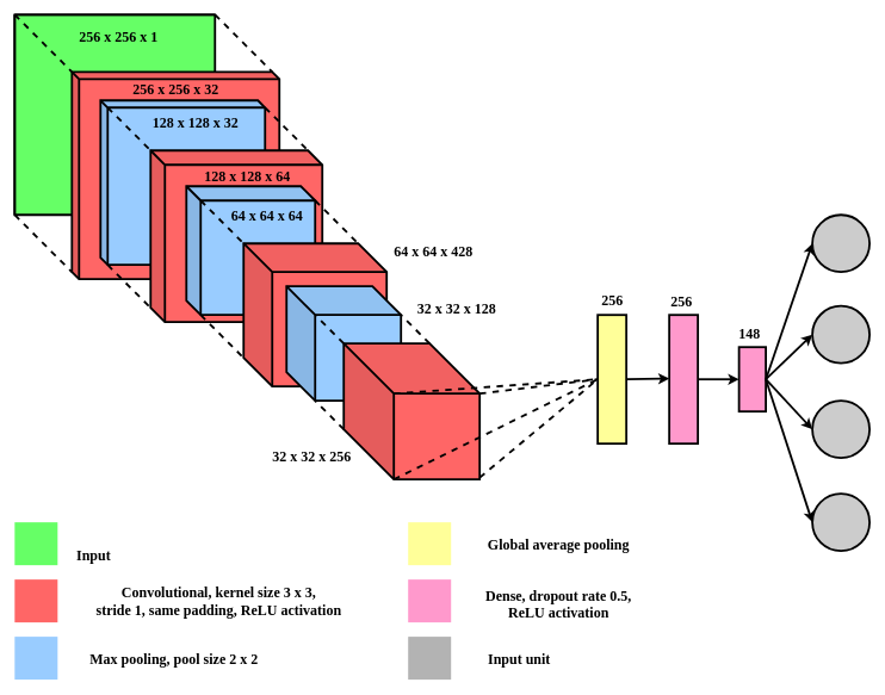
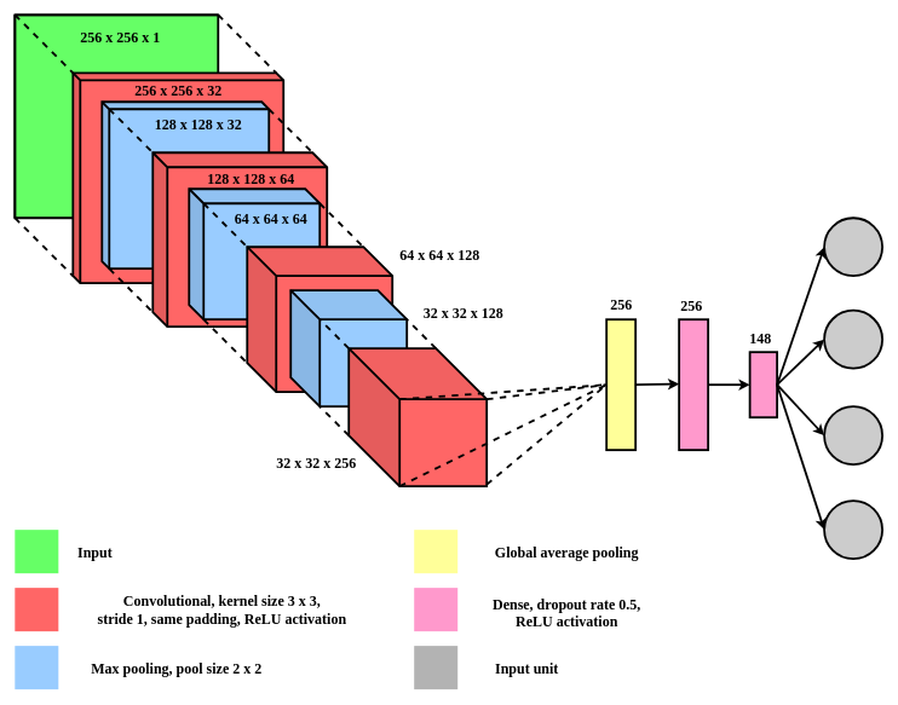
- <mxCell id="40" value="&lt;font face=&quot;Tahoma&quot;&gt;&lt;span style=&quot;font-size: 20px&quot;&gt;&lt;b&gt;64 x 64 x 428&lt;/b&gt;&lt;/span&gt;&lt;/font&gt;" style="text;html=1;align=center;verticalAlign=middle;resizable=0;points=[];autosize=1;" parent="1" vertex="1"><mxGeometry x="530" y="340" width="150" height="20" as="geometry" /></mxCell>
+ <mxCell id="40" value="&lt;font face=&quot;Tahoma&quot;&gt;&lt;span style=&quot;font-size: 20px&quot;&gt;&lt;b&gt;64 x 64 x 128&lt;/b&gt;&lt;/span&gt;&lt;/font&gt;" style="text;html=1;align=center;verticalAlign=middle;resizable=0;points=[];autosize=1;" parent="1" vertex="1"><mxGeometry x="530" y="340" width="150" height="20" as="geometry" /></mxCell>
- <mxCell id="52" value="&lt;font face=&quot;Tahoma&quot;&gt;&lt;span style=&quot;font-size: 20px&quot;&gt;&lt;b&gt;Input&lt;/b&gt;&lt;/span&gt;&lt;/font&gt;" style="text;html=1;align=center;verticalAlign=middle;resizable=0;points=[];autosize=1;" parent="1" vertex="1"><mxGeometry x="95" y="765" width="70" height="20" as="geometry" /></mxCell>
+ <mxCell id="52" value="&lt;font face=&quot;Tahoma&quot;&gt;&lt;span style=&quot;font-size: 20px&quot;&gt;&lt;b&gt;Input&lt;/b&gt;&lt;/span&gt;&lt;/font&gt;" style="text;html=1;align=center;verticalAlign=middle;resizable=0;points=[];autosize=1;" parent="1" vertex="1"><mxGeometry x="95" y="750" width="70" height="20" as="geometry" /></mxCell>
